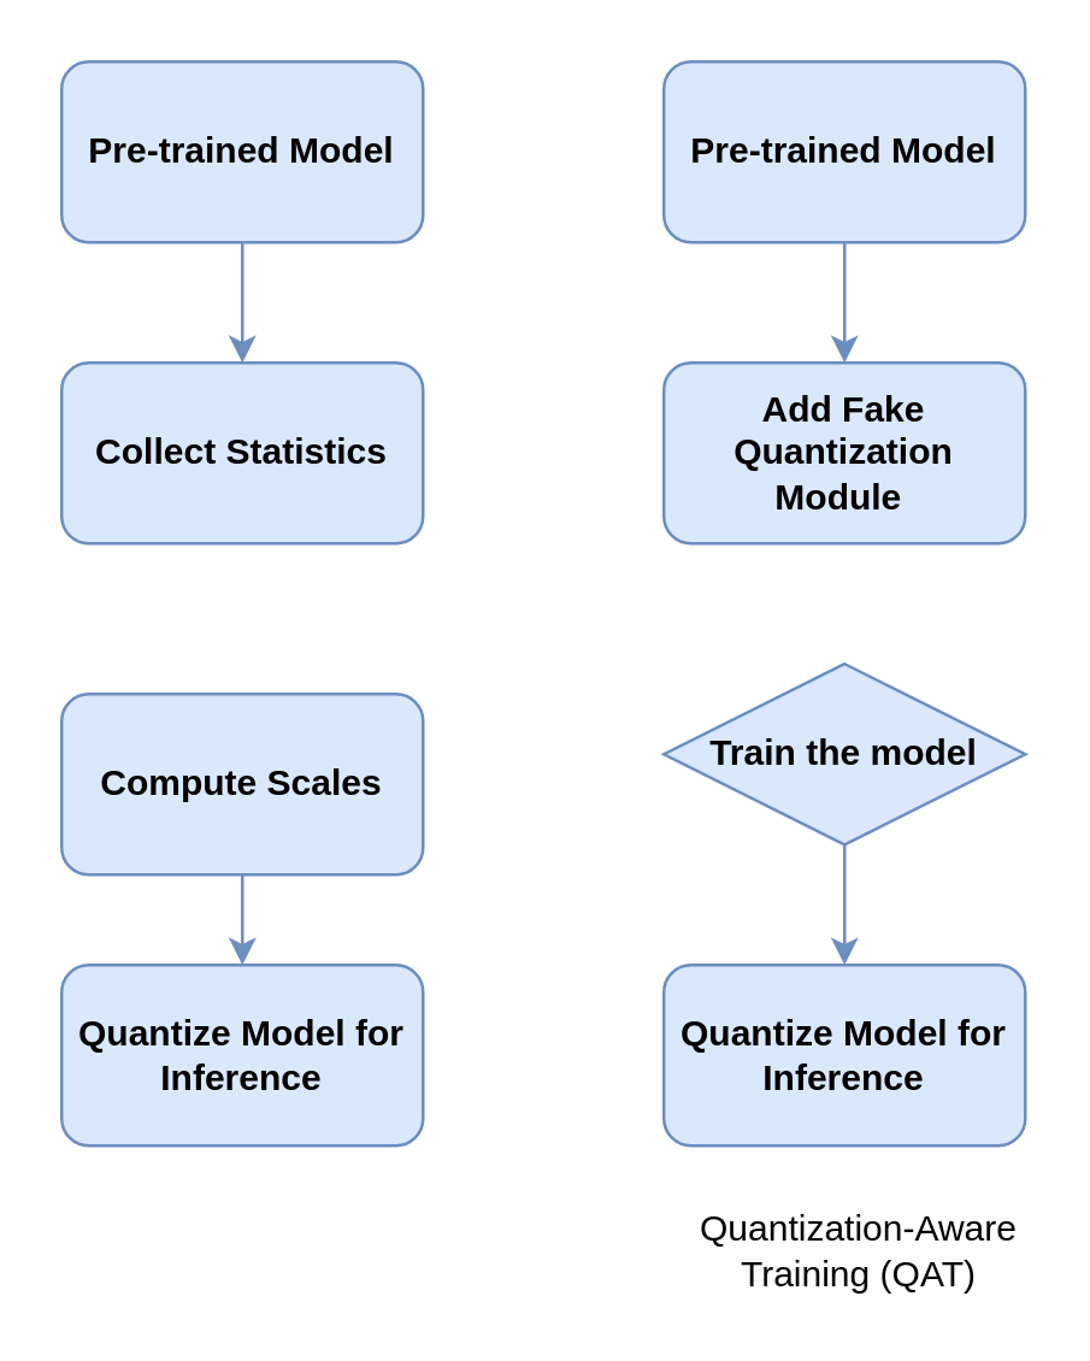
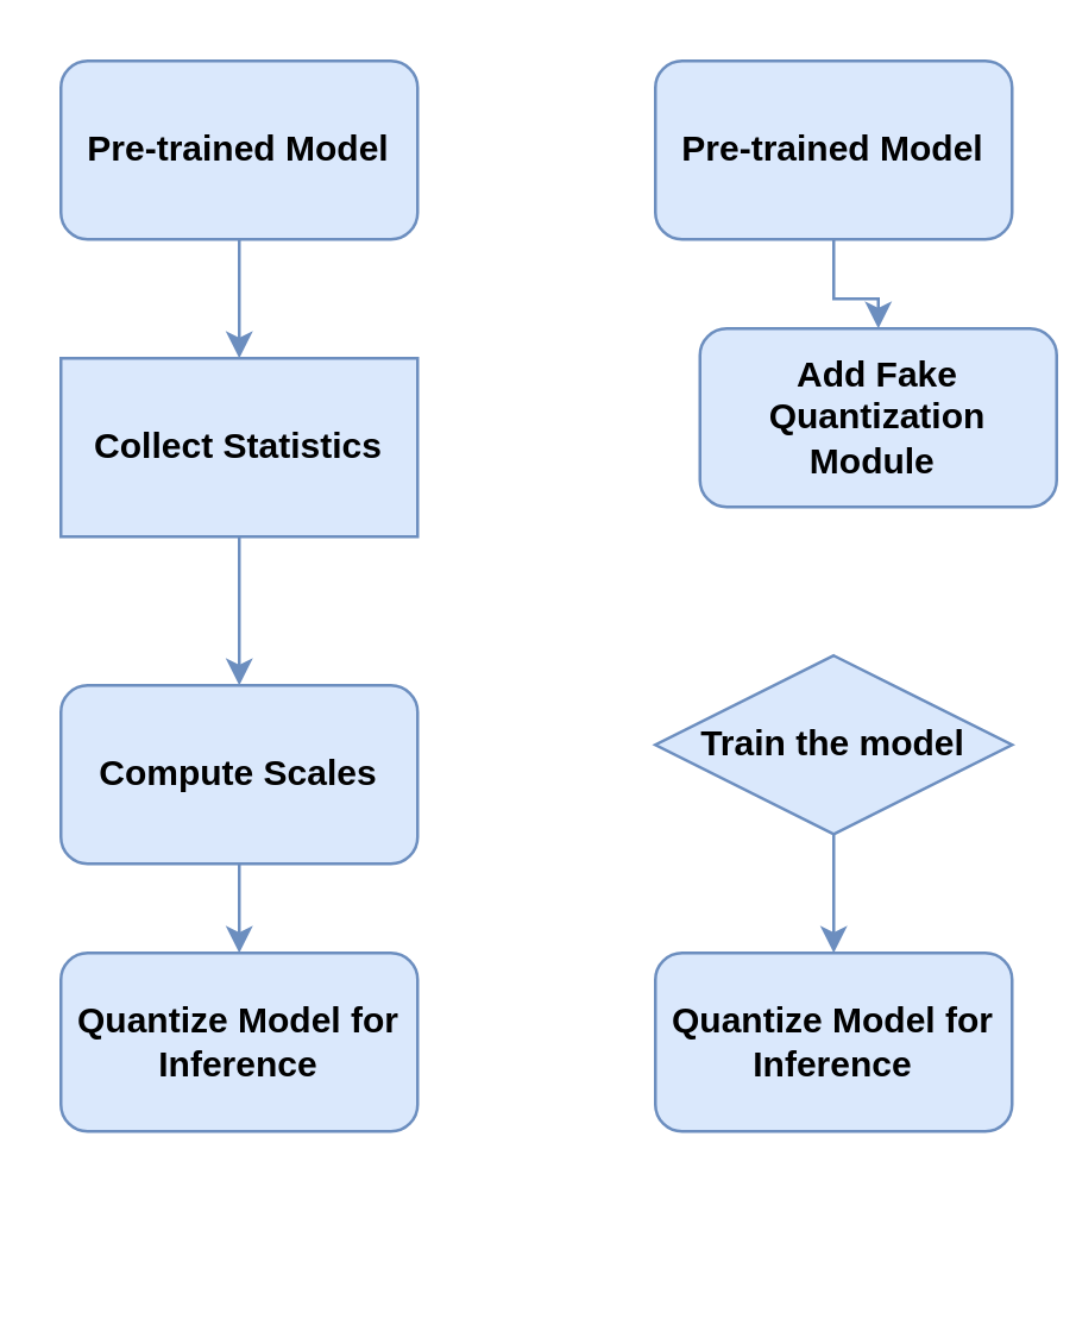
- <mxCell id="5" value="Collect Statistics" style="rounded=1;whiteSpace=wrap;html=1;fillColor=#dae8fc;strokeColor=#6c8ebf;fontStyle=1" vertex="1" parent="1"><mxGeometry x="20" y="120" width="120" height="60" as="geometry" /></mxCell>
+ <mxCell id="5" value="Collect Statistics" style="whiteSpace=wrap;html=1;fillColor=#dae8fc;strokeColor=#6c8ebf;fontStyle=1;rounded=0;" vertex="1" parent="1"><mxGeometry x="20" y="120" width="120" height="60" as="geometry" /></mxCell>
- <mxCell id="11" value="Add Fake Quantization Module&amp;nbsp;" style="rounded=1;whiteSpace=wrap;html=1;fillColor=#dae8fc;strokeColor=#6c8ebf;fontStyle=1" vertex="1" parent="1"><mxGeometry x="220" y="120" width="120" height="60" as="geometry" /></mxCell>
+ <mxCell id="11" value="Add Fake Quantization Module&amp;nbsp;" style="rounded=1;whiteSpace=wrap;html=1;fillColor=#dae8fc;strokeColor=#6c8ebf;fontStyle=1" vertex="1" parent="1"><mxGeometry x="235" y="110" width="120" height="60" as="geometry" /></mxCell>
+ <mxCell id="4" value="" style="edgeStyle=orthogonalEdgeStyle;rounded=0;orthogonalLoop=1;jettySize=auto;html=1;fillColor=#dae8fc;strokeColor=#6c8ebf;fontStyle=1" edge="1" parent="1" source="5" target="7"><mxGeometry relative="1" as="geometry" /></mxCell>
- <mxCell id="15" value="Quantization-Aware Training (QAT)" style="text;html=1;strokeColor=none;fillColor=none;align=center;verticalAlign=middle;whiteSpace=wrap;rounded=0;" vertex="1" parent="1"><mxGeometry x="230" y="400" width="110" height="30" as="geometry" /></mxCell>
